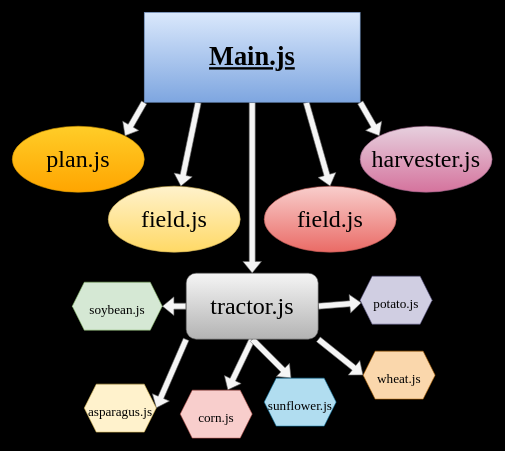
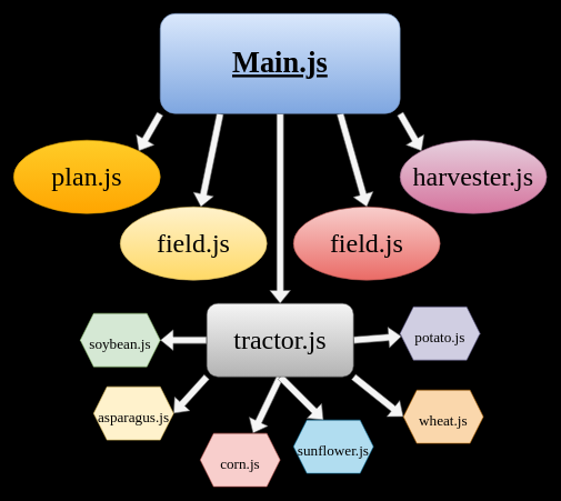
- <mxCell id="9" value="&lt;h1&gt;&lt;font face=&quot;Times New Roman&quot; size=&quot;1&quot;&gt;&lt;b style=&quot;&quot;&gt;&lt;u style=&quot;font-size: 44px;&quot;&gt;Main.js&lt;/u&gt;&lt;/b&gt;&lt;/font&gt;&lt;/h1&gt;" style="whiteSpace=wrap;html=1;fillColor=#dae8fc;strokeColor=#6c8ebf;gradientColor=#7ea6e0;rounded=0;" vertex="1" parent="1"><mxGeometry x="240" y="20" width="360" height="150" as="geometry" /></mxCell>
+ <mxCell id="9" value="&lt;h1&gt;&lt;font face=&quot;Times New Roman&quot; size=&quot;1&quot;&gt;&lt;b style=&quot;&quot;&gt;&lt;u style=&quot;font-size: 44px;&quot;&gt;Main.js&lt;/u&gt;&lt;/b&gt;&lt;/font&gt;&lt;/h1&gt;" style="rounded=1;whiteSpace=wrap;html=1;fillColor=#dae8fc;strokeColor=#6c8ebf;gradientColor=#7ea6e0;" vertex="1" parent="1"><mxGeometry x="240" y="20" width="360" height="150" as="geometry" /></mxCell>
- <mxCell id="22" value="&lt;font style=&quot;font-size: 22px;&quot;&gt;soybean.js&lt;/font&gt;" style="shape=hexagon;perimeter=hexagonPerimeter2;whiteSpace=wrap;html=1;fixedSize=1;fontFamily=Times New Roman;fontSize=40;fillColor=#d5e8d4;strokeColor=#82b366;" vertex="1" parent="1"><mxGeometry x="120" y="470" width="150" height="80" as="geometry" /></mxCell>
+ <mxCell id="22" value="&lt;font style=&quot;font-size: 22px;&quot;&gt;soybean.js&lt;/font&gt;" style="shape=hexagon;perimeter=hexagonPerimeter2;whiteSpace=wrap;html=1;fixedSize=1;fontFamily=Times New Roman;fontSize=40;fillColor=#d5e8d4;strokeColor=#82b366;" vertex="1" parent="1"><mxGeometry x="120" y="470" width="120" height="80" as="geometry" /></mxCell>
- <mxCell id="26" value="&lt;font style=&quot;font-size: 22px;&quot;&gt;asparagus.js&lt;/font&gt;" style="shape=hexagon;perimeter=hexagonPerimeter2;whiteSpace=wrap;html=1;fixedSize=1;fontFamily=Times New Roman;fontSize=40;fillColor=#fff2cc;strokeColor=#d6b656;" vertex="1" parent="1"><mxGeometry x="140" y="640" width="120" height="80" as="geometry" /></mxCell>
+ <mxCell id="26" value="&lt;font style=&quot;font-size: 22px;&quot;&gt;asparagus.js&lt;/font&gt;" style="shape=hexagon;perimeter=hexagonPerimeter2;whiteSpace=wrap;html=1;fixedSize=1;fontFamily=Times New Roman;fontSize=40;fillColor=#fff2cc;strokeColor=#d6b656;" vertex="1" parent="1"><mxGeometry x="140" y="580" width="120" height="80" as="geometry" /></mxCell>
